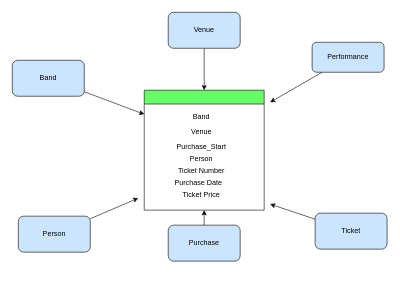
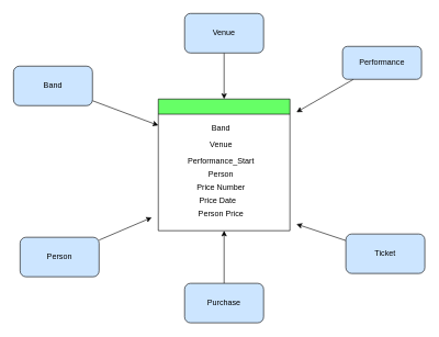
- <mxCell id="7" value="Purchase_Start" style="text;html=1;align=center;verticalAlign=middle;resizable=0;points=[];autosize=1;strokeColor=none;fillColor=none;" vertex="1" parent="2"><mxGeometry x="35" y="80" width="120" height="30" as="geometry" /></mxCell>
+ <mxCell id="7" value="Performance_Start" style="text;html=1;align=center;verticalAlign=middle;resizable=0;points=[];autosize=1;strokeColor=none;fillColor=none;" vertex="1" parent="2"><mxGeometry x="35" y="80" width="120" height="30" as="geometry" /></mxCell>
- <mxCell id="9" value="Ticket Number" style="text;html=1;align=center;verticalAlign=middle;resizable=0;points=[];autosize=1;strokeColor=none;fillColor=none;" vertex="1" parent="2"><mxGeometry x="45" y="120" width="100" height="30" as="geometry" /></mxCell>
+ <mxCell id="9" value="Price Number" style="text;html=1;align=center;verticalAlign=middle;resizable=0;points=[];autosize=1;strokeColor=none;fillColor=none;" vertex="1" parent="2"><mxGeometry x="45" y="120" width="100" height="30" as="geometry" /></mxCell>
- <mxCell id="8" value="Purchase Date" style="text;html=1;align=center;verticalAlign=middle;resizable=0;points=[];autosize=1;strokeColor=none;fillColor=none;" vertex="1" parent="2"><mxGeometry x="40" y="140" width="100" height="30" as="geometry" /></mxCell>
+ <mxCell id="8" value="Price Date" style="text;html=1;align=center;verticalAlign=middle;resizable=0;points=[];autosize=1;strokeColor=none;fillColor=none;" vertex="1" parent="2"><mxGeometry x="40" y="140" width="100" height="30" as="geometry" /></mxCell>
- <mxCell id="6" value="Ticket Price" style="text;html=1;align=center;verticalAlign=middle;resizable=0;points=[];autosize=1;strokeColor=none;fillColor=none;" vertex="1" parent="2"><mxGeometry x="50" y="160" width="90" height="30" as="geometry" /></mxCell>
+ <mxCell id="6" value="Person Price" style="text;html=1;align=center;verticalAlign=middle;resizable=0;points=[];autosize=1;strokeColor=none;fillColor=none;" vertex="1" parent="2"><mxGeometry x="50" y="160" width="90" height="30" as="geometry" /></mxCell>
- <mxCell id="19" value="Purchase" style="rounded=1;whiteSpace=wrap;html=1;fillColor=#CCE5FF;" vertex="1" parent="1"><mxGeometry x="280" y="375" width="120" height="60" as="geometry" /></mxCell>
+ <mxCell id="19" value="Purchase" style="rounded=1;whiteSpace=wrap;html=1;fillColor=#CCE5FF;" vertex="1" parent="1"><mxGeometry x="280" y="430" width="120" height="60" as="geometry" /></mxCell>
